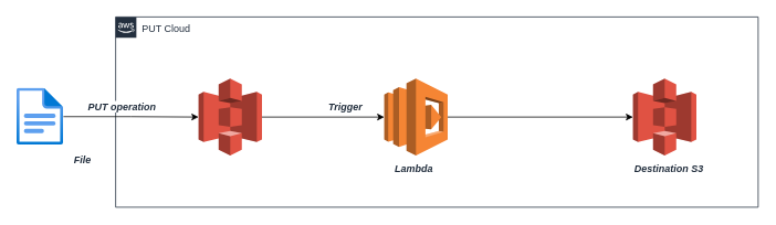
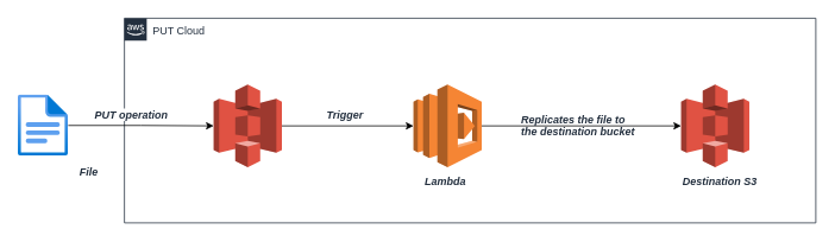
- <mxCell id="12" value="&lt;span style=&quot;color: rgb(35 , 47 , 62) ; font-family: &amp;#34;helvetica&amp;#34; ; font-size: 12px ; letter-spacing: normal ; text-align: left ; text-indent: 0px ; text-transform: none ; word-spacing: 0px ; background-color: rgb(255 , 255 , 255) ; display: inline ; float: none&quot;&gt;Trigger&lt;/span&gt;" style="text;whiteSpace=wrap;html=1;fontStyle=3" vertex="1" parent="1"><mxGeometry x="394" y="115" width="51.5" height="28" as="geometry" /></mxCell>
+ <mxCell id="12" value="&lt;span style=&quot;color: rgb(35 , 47 , 62) ; font-family: &amp;#34;helvetica&amp;#34; ; font-size: 12px ; letter-spacing: normal ; text-align: left ; text-indent: 0px ; text-transform: none ; word-spacing: 0px ; background-color: rgb(255 , 255 , 255) ; display: inline ; float: none&quot;&gt;Trigger&lt;/span&gt;" style="text;whiteSpace=wrap;html=1;fontStyle=3" vertex="1" parent="1"><mxGeometry x="364" y="115" width="51.5" height="28" as="geometry" /></mxCell>
+ <mxCell id="13" value="&lt;font color=&quot;#232f3e&quot; face=&quot;helvetica&quot;&gt;Replicates the file to the destination bucket&lt;/font&gt;" style="text;whiteSpace=wrap;html=1;fontStyle=3" vertex="1" parent="1"><mxGeometry x="582" y="120.25" width="138.5" height="40.5" as="geometry" /></mxCell>
